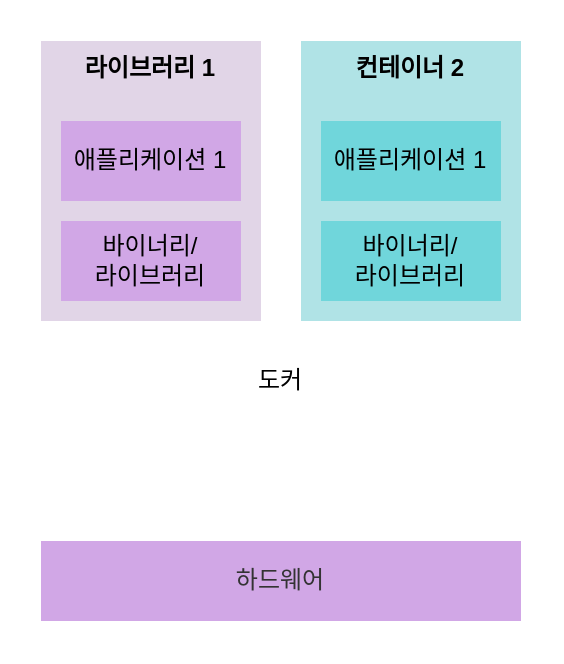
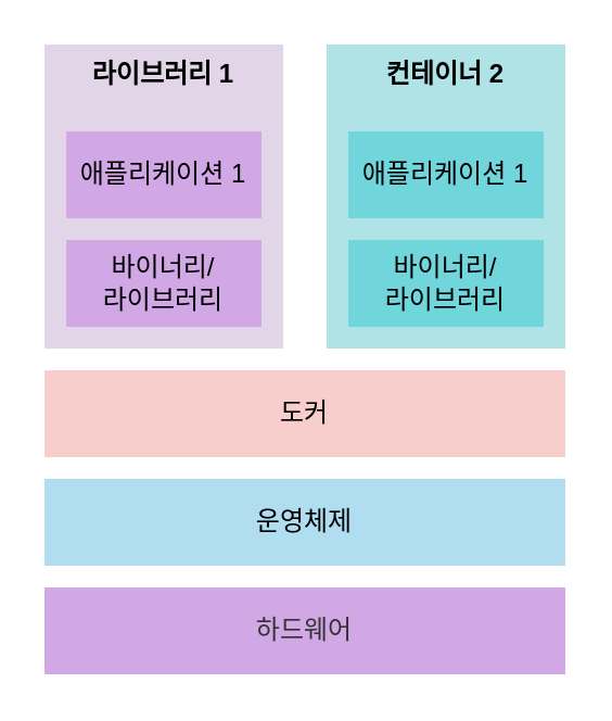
- <mxCell id="8" value="도커" style="rounded=0;whiteSpace=wrap;html=1;fillColor=#ffffff;strokeColor=none;" vertex="1" parent="1"><mxGeometry x="20" y="170" width="240" height="40" as="geometry" /></mxCell>
+ <mxCell id="8" value="도커" style="rounded=0;whiteSpace=wrap;html=1;fillColor=#f8cecc;strokeColor=none;" vertex="1" parent="1"><mxGeometry x="20" y="170" width="240" height="40" as="geometry" /></mxCell>
+ <mxCell id="9" value="운영체제" style="rounded=0;whiteSpace=wrap;html=1;fillColor=#b1ddf0;strokeColor=none;" vertex="1" parent="1"><mxGeometry x="20" y="220" width="240" height="40" as="geometry" /></mxCell>
